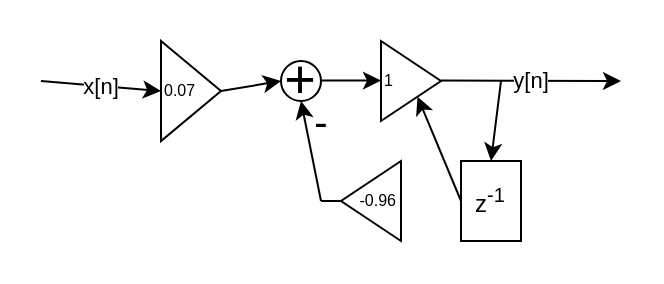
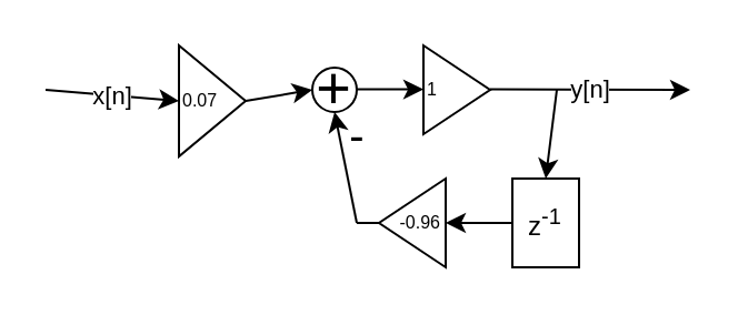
- <mxCell id="14" value="" style="endArrow=classic;html=1;rounded=0;fontSize=27;exitX=0;exitY=0.5;exitDx=0;exitDy=0;" edge="1" parent="1" source="5" target="12"><mxGeometry width="50" height="50" relative="1" as="geometry"><mxPoint x="210" y="190" as="sourcePoint" /><mxPoint x="260" y="140" as="targetPoint" /></mxGeometry></mxCell>
+ <mxCell id="14" value="" style="endArrow=classic;html=1;rounded=0;fontSize=27;exitX=0;exitY=0.5;exitDx=0;exitDy=0;entryX=1;entryY=0.5;entryDx=0;entryDy=0;" edge="1" parent="1" source="5" target="7"><mxGeometry width="50" height="50" relative="1" as="geometry"><mxPoint x="210" y="190" as="sourcePoint" /><mxPoint x="260" y="140" as="targetPoint" /></mxGeometry></mxCell>
